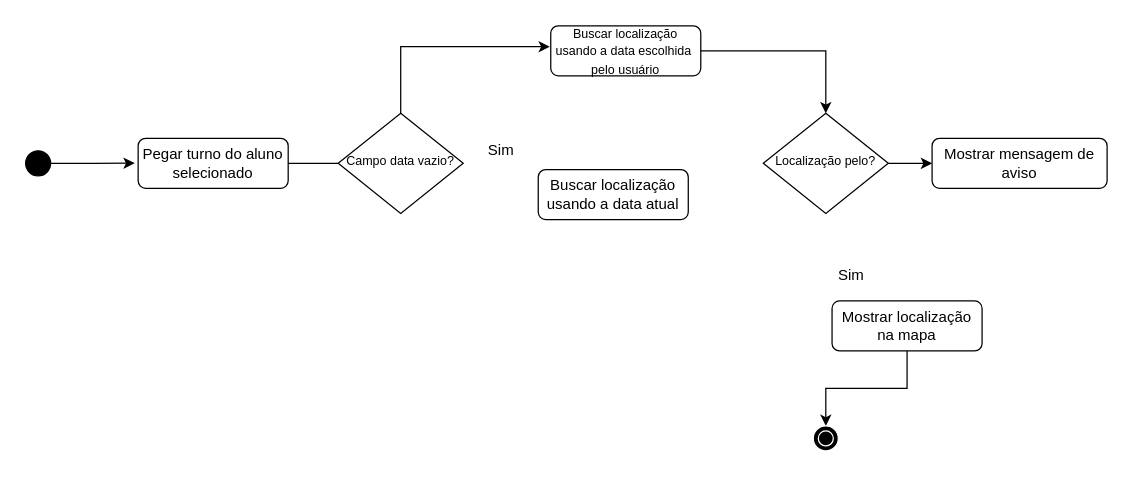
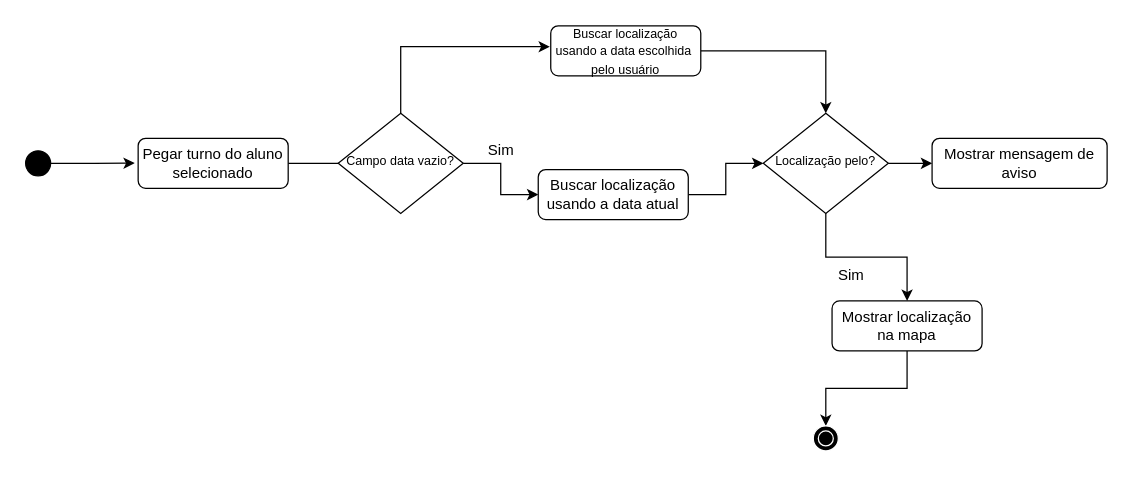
+ <mxCell id="6" value="" style="edgeStyle=orthogonalEdgeStyle;rounded=0;orthogonalLoop=1;jettySize=auto;html=1;entryX=0;entryY=0.5;entryDx=0;entryDy=0;" parent="1" source="8" target="10" edge="1"><mxGeometry relative="1" as="geometry"><mxPoint x="580" y="130" as="targetPoint" /></mxGeometry></mxCell>
+ <mxCell id="9" value="" style="edgeStyle=orthogonalEdgeStyle;rounded=0;orthogonalLoop=1;jettySize=auto;html=1;entryX=0;entryY=0.5;entryDx=0;entryDy=0;" parent="1" source="10" target="14" edge="1"><mxGeometry relative="1" as="geometry"><mxPoint x="610" y="220" as="targetPoint" /></mxGeometry></mxCell>
+ <mxCell id="12" value="" style="edgeStyle=orthogonalEdgeStyle;rounded=0;orthogonalLoop=1;jettySize=auto;html=1;" parent="1" source="14" target="16" edge="1"><mxGeometry relative="1" as="geometry" /></mxCell>
